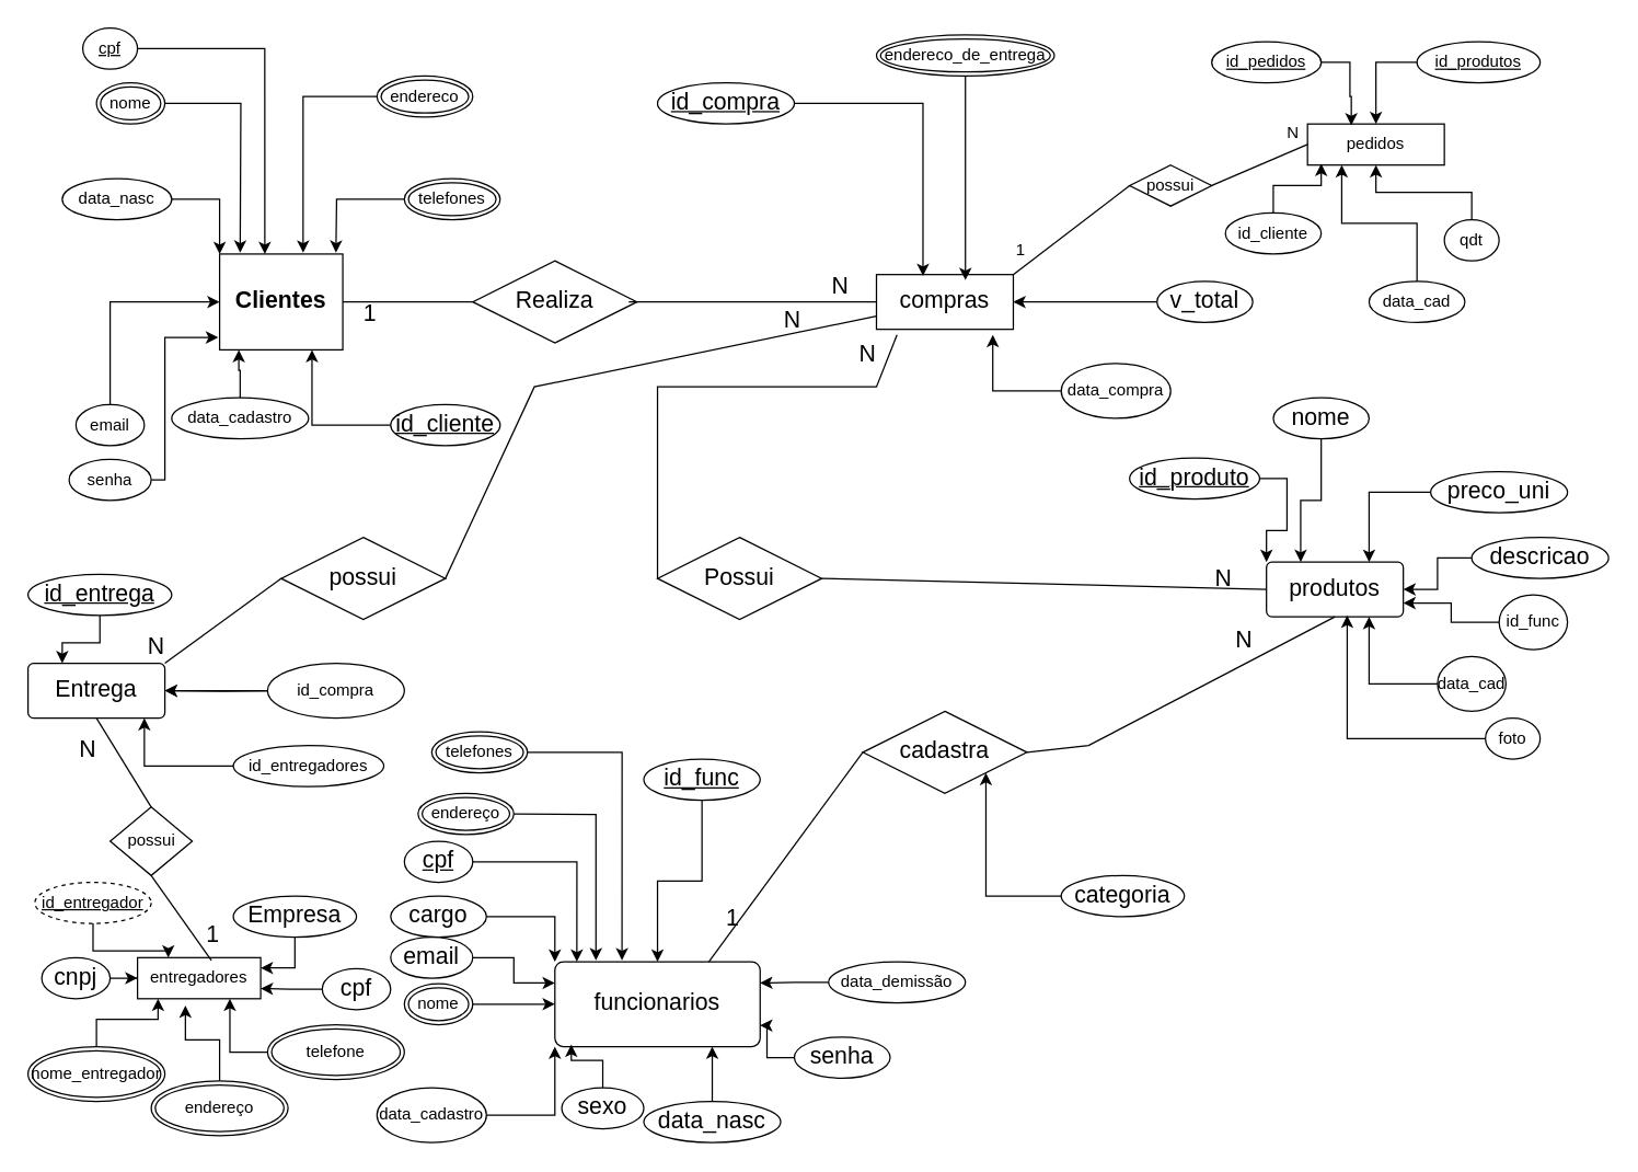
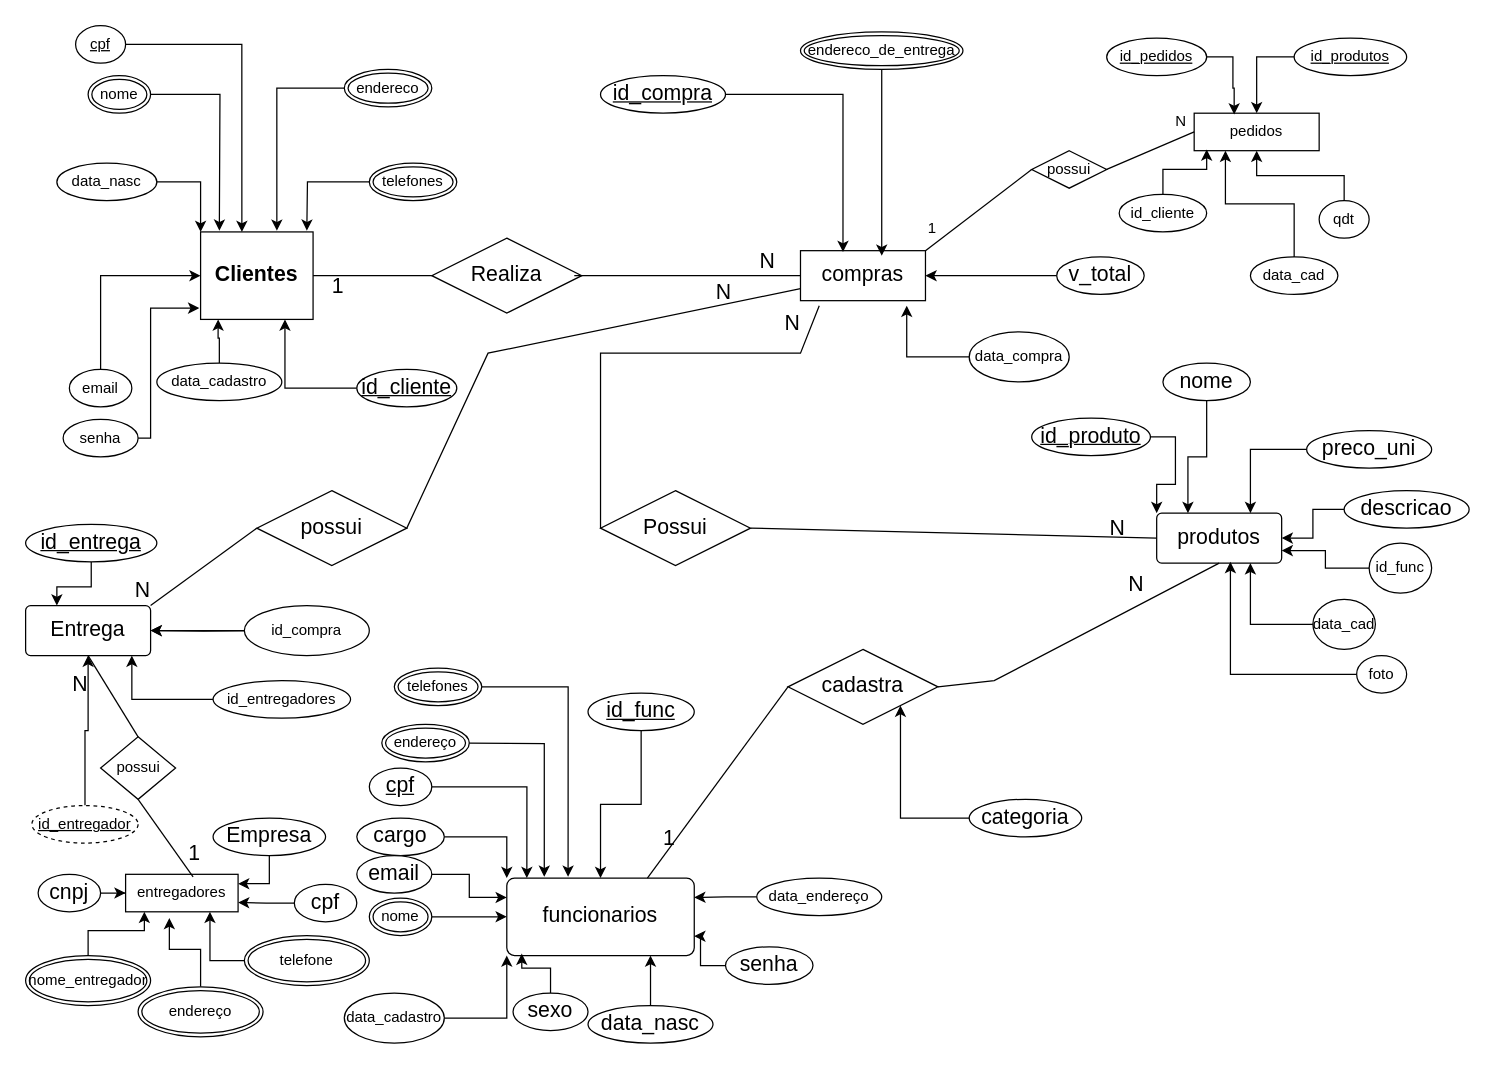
- <mxCell id="73" style="edgeStyle=orthogonalEdgeStyle;rounded=0;orthogonalLoop=1;jettySize=auto;html=1;entryX=0.25;entryY=0;entryDx=0;entryDy=0;" parent="1" source="74" target="72" edge="1"><mxGeometry relative="1" as="geometry" /></mxCell>
+ <mxCell id="73" style="edgeStyle=orthogonalEdgeStyle;rounded=0;orthogonalLoop=1;jettySize=auto;html=1;" parent="1" source="74" target="54" edge="1"><mxGeometry relative="1" as="geometry" /></mxCell>
- <mxCell id="119" value="data_demissão" style="ellipse;whiteSpace=wrap;html=1;" parent="1" vertex="1"><mxGeometry x="605" y="702" width="100" height="30" as="geometry" /></mxCell>
+ <mxCell id="119" value="data_endereço" style="ellipse;whiteSpace=wrap;html=1;" parent="1" vertex="1"><mxGeometry x="605" y="702" width="100" height="30" as="geometry" /></mxCell>
